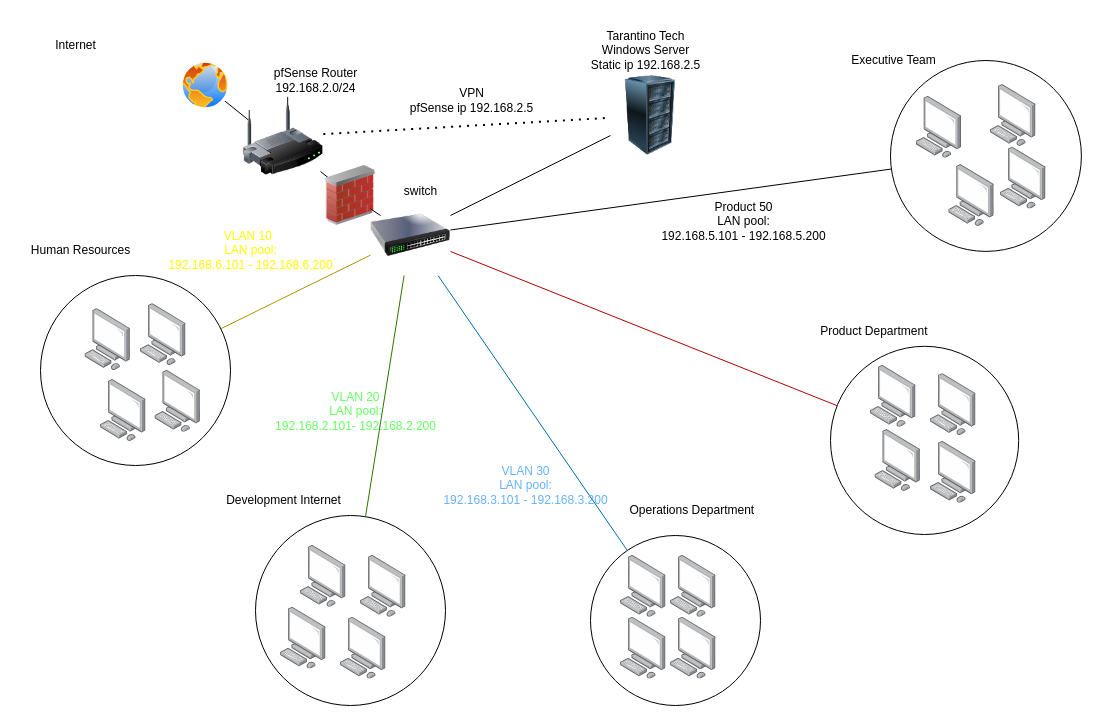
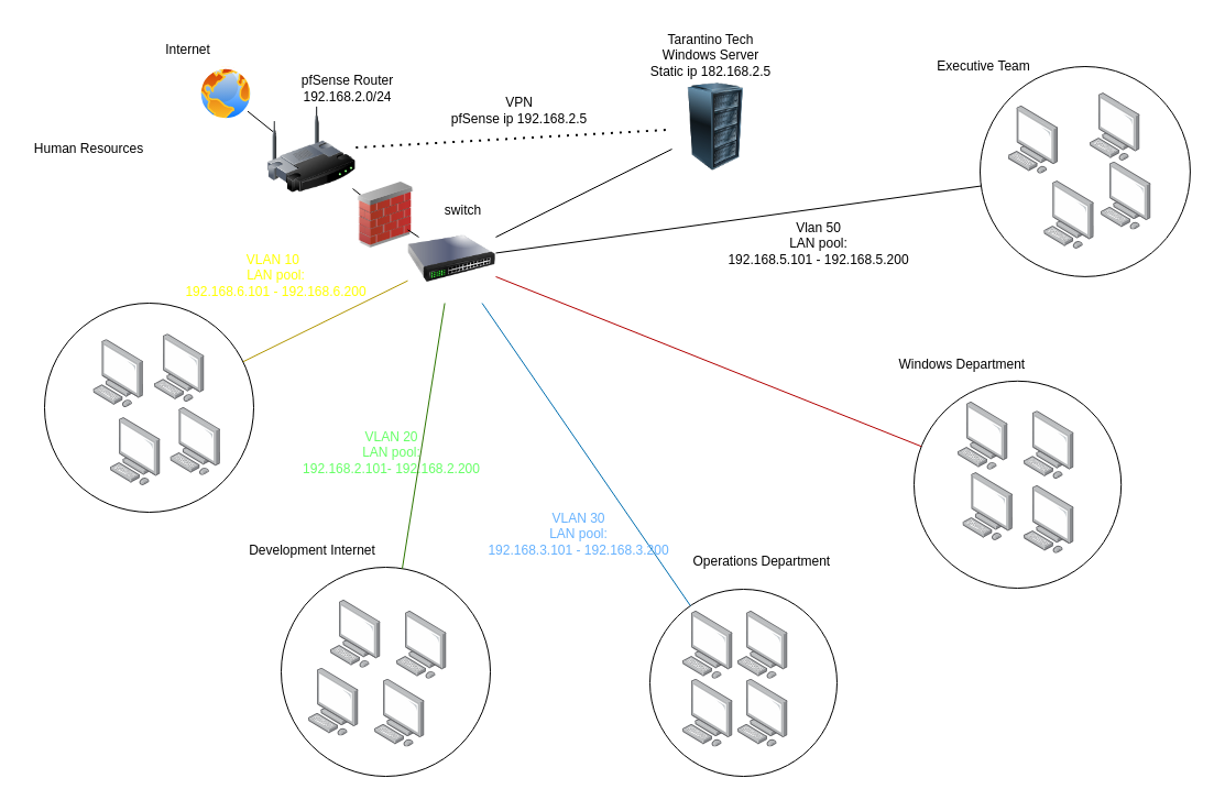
- <mxCell id="34" value="Internet" style="text;html=1;align=center;verticalAlign=middle;resizable=0;points=[];autosize=1;strokeColor=none;fillColor=none;" vertex="1" parent="1"><mxGeometry x="45" y="30" width="60" height="30" as="geometry" /></mxCell>
+ <mxCell id="34" value="Internet" style="text;html=1;align=center;verticalAlign=middle;resizable=0;points=[];autosize=1;strokeColor=none;fillColor=none;" vertex="1" parent="1"><mxGeometry x="140" y="30" width="60" height="30" as="geometry" /></mxCell>
- <mxCell id="41" value="Tarantino Tech &lt;br&gt;Windows Server&lt;br&gt;Static ip 192.168.2.5" style="text;html=1;align=center;verticalAlign=middle;resizable=0;points=[];autosize=1;strokeColor=none;fillColor=none;" vertex="1" parent="1"><mxGeometry x="580" y="20" width="130" height="60" as="geometry" /></mxCell>
+ <mxCell id="41" value="Tarantino Tech &lt;br&gt;Windows Server&lt;br&gt;Static ip 182.168.2.5" style="text;html=1;align=center;verticalAlign=middle;resizable=0;points=[];autosize=1;strokeColor=none;fillColor=none;" vertex="1" parent="1"><mxGeometry x="580" y="20" width="130" height="60" as="geometry" /></mxCell>
- <mxCell id="53" value="Product 50&lt;br&gt;LAN pool:&lt;br&gt;192.168.5.101 - 192.168.5.200" style="text;html=1;align=center;verticalAlign=middle;resizable=0;points=[];autosize=1;strokeColor=none;fillColor=none;" vertex="1" parent="1"><mxGeometry x="647.8" y="190.9" width="190" height="60" as="geometry" /></mxCell>
+ <mxCell id="53" value="Vlan 50&lt;br&gt;LAN pool:&lt;br&gt;192.168.5.101 - 192.168.5.200" style="text;html=1;align=center;verticalAlign=middle;resizable=0;points=[];autosize=1;strokeColor=none;fillColor=none;" vertex="1" parent="1"><mxGeometry x="647.8" y="190.9" width="190" height="60" as="geometry" /></mxCell>
- <mxCell id="23" value="Human Resources" style="text;html=1;align=center;verticalAlign=middle;resizable=0;points=[];autosize=1;strokeColor=none;fillColor=none;" vertex="1" parent="1"><mxGeometry x="20" y="235" width="120" height="30" as="geometry" /></mxCell>
+ <mxCell id="23" value="Human Resources" style="text;html=1;align=center;verticalAlign=middle;resizable=0;points=[];autosize=1;strokeColor=none;fillColor=none;" vertex="1" parent="1"><mxGeometry x="20" y="120" width="120" height="30" as="geometry" /></mxCell>
- <mxCell id="20" value="Product Department&amp;nbsp;" style="text;html=1;align=center;verticalAlign=middle;resizable=0;points=[];autosize=1;strokeColor=none;fillColor=none;" vertex="1" parent="1"><mxGeometry x="810" y="315.8" width="130" height="30" as="geometry" /></mxCell>
+ <mxCell id="20" value="Windows Department&amp;nbsp;" style="text;html=1;align=center;verticalAlign=middle;resizable=0;points=[];autosize=1;strokeColor=none;fillColor=none;" vertex="1" parent="1"><mxGeometry x="810" y="315.8" width="130" height="30" as="geometry" /></mxCell>
